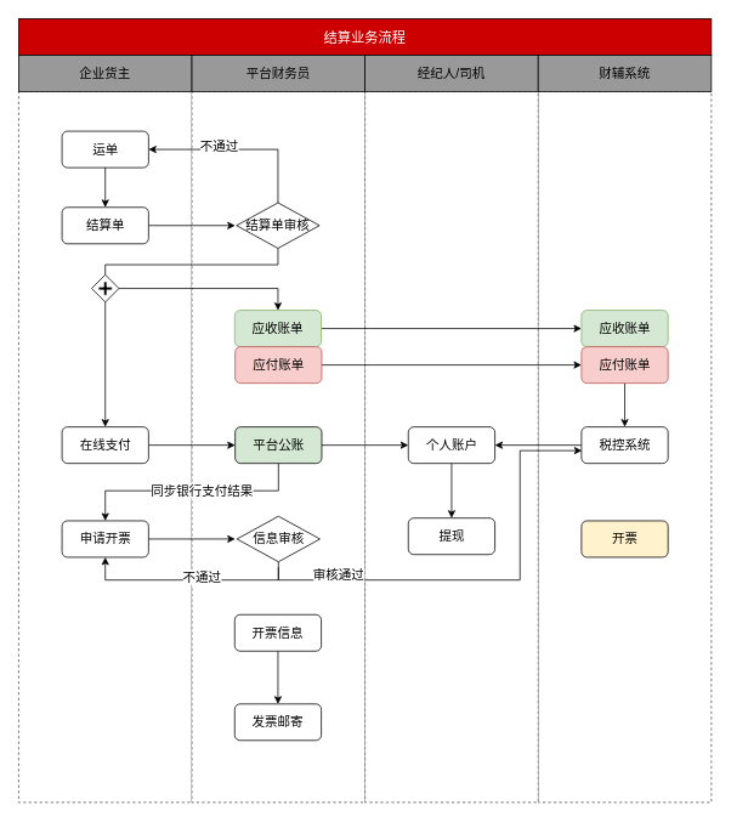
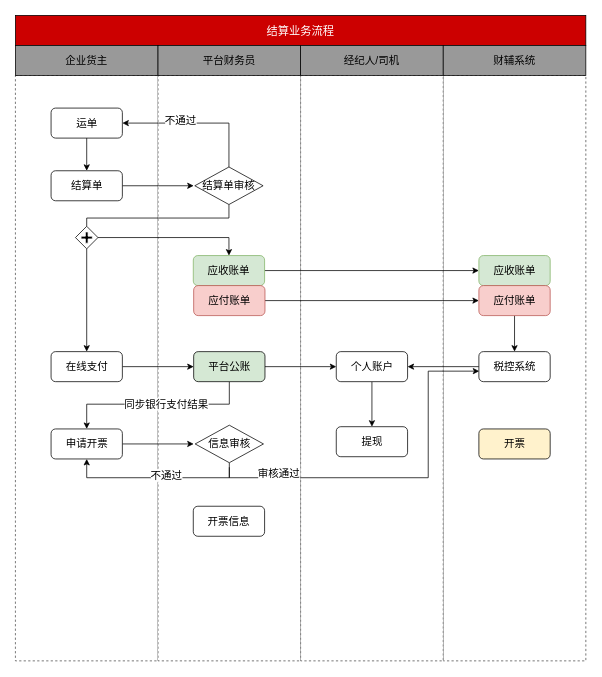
- <mxCell id="34" value="" style="edgeStyle=orthogonalEdgeStyle;rounded=0;orthogonalLoop=1;jettySize=auto;html=1;fontSize=14;" parent="1" source="35" target="36" edge="1"><mxGeometry relative="1" as="geometry" /></mxCell>
- <mxCell id="36" value="发票邮寄" style="rounded=1;whiteSpace=wrap;html=1;fontSize=14;align=center;" parent="1" vertex="1"><mxGeometry x="257" y="772" width="95" height="40" as="geometry" /></mxCell>
